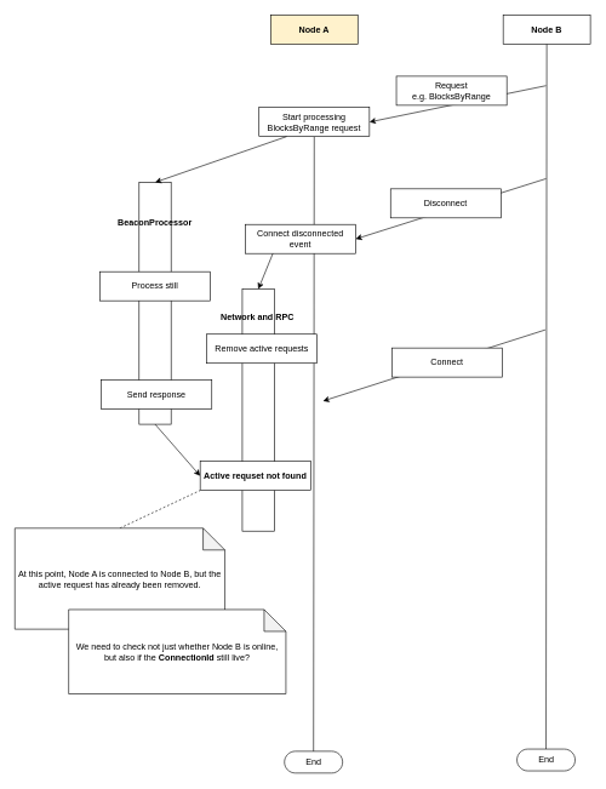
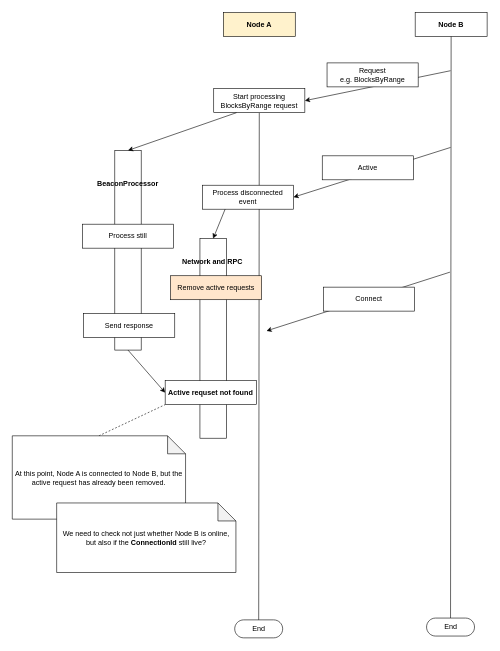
- <mxCell id="15" value="Disconnect" style="rounded=0;whiteSpace=wrap;html=1;" vertex="1" parent="1"><mxGeometry x="537" y="259" width="152" height="40" as="geometry" /></mxCell>
+ <mxCell id="15" value="Active" style="rounded=0;whiteSpace=wrap;html=1;" vertex="1" parent="1"><mxGeometry x="537" y="259" width="152" height="40" as="geometry" /></mxCell>
- <mxCell id="16" value="Connect disconnected event" style="rounded=0;whiteSpace=wrap;html=1;" vertex="1" parent="1"><mxGeometry x="337" y="308" width="152" height="40" as="geometry" /></mxCell>
+ <mxCell id="16" value="Process disconnected event" style="rounded=0;whiteSpace=wrap;html=1;" vertex="1" parent="1"><mxGeometry x="337" y="308" width="152" height="40" as="geometry" /></mxCell>
- <mxCell id="21" value="Remove active requests" style="rounded=0;whiteSpace=wrap;html=1;fontStyle=0" vertex="1" parent="1"><mxGeometry x="284" y="459" width="152" height="40" as="geometry" /></mxCell>
+ <mxCell id="21" value="Remove active requests" style="rounded=0;whiteSpace=wrap;html=1;fontStyle=0;fillColor=#ffe6cc;" vertex="1" parent="1"><mxGeometry x="284" y="459" width="152" height="40" as="geometry" /></mxCell>
